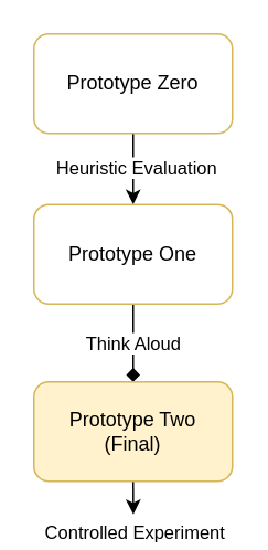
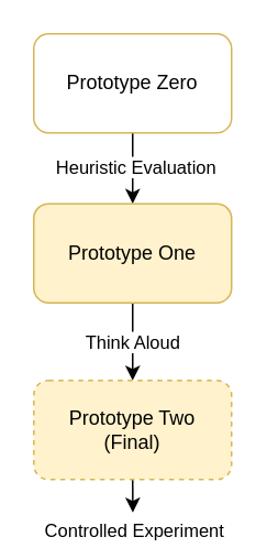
- <mxCell id="8" value="Prototype One" style="rounded=1;whiteSpace=wrap;html=1;fillColor=#ffffff;strokeColor=#d6b656;" parent="1" vertex="1"><mxGeometry x="20" y="122.94" width="120" height="60" as="geometry" /></mxCell>
+ <mxCell id="8" value="Prototype One" style="rounded=1;whiteSpace=wrap;html=1;fillColor=#fff2cc;strokeColor=#d6b656;" parent="1" vertex="1"><mxGeometry x="20" y="122.94" width="120" height="60" as="geometry" /></mxCell>
- <mxCell id="5" value="" style="edgeStyle=orthogonalEdgeStyle;rounded=0;orthogonalLoop=1;jettySize=auto;html=1;endArrow=diamond;" parent="1" source="8" target="10" edge="1"><mxGeometry relative="1" as="geometry" /></mxCell>
+ <mxCell id="5" value="" style="edgeStyle=orthogonalEdgeStyle;rounded=0;orthogonalLoop=1;jettySize=auto;html=1;" parent="1" source="8" target="10" edge="1"><mxGeometry relative="1" as="geometry" /></mxCell>
- <mxCell id="10" value="Prototype Two&lt;div&gt;(Final)&lt;/div&gt;" style="whiteSpace=wrap;html=1;rounded=1;fillColor=#fff2cc;strokeColor=#d6b656;" parent="1" vertex="1"><mxGeometry x="20" y="230" width="120" height="60" as="geometry" /></mxCell>
+ <mxCell id="10" value="Prototype Two&lt;div&gt;(Final)&lt;/div&gt;" style="whiteSpace=wrap;html=1;rounded=1;fillColor=#fff2cc;strokeColor=#d6b656;dashed=1;" parent="1" vertex="1"><mxGeometry x="20" y="230" width="120" height="60" as="geometry" /></mxCell>
